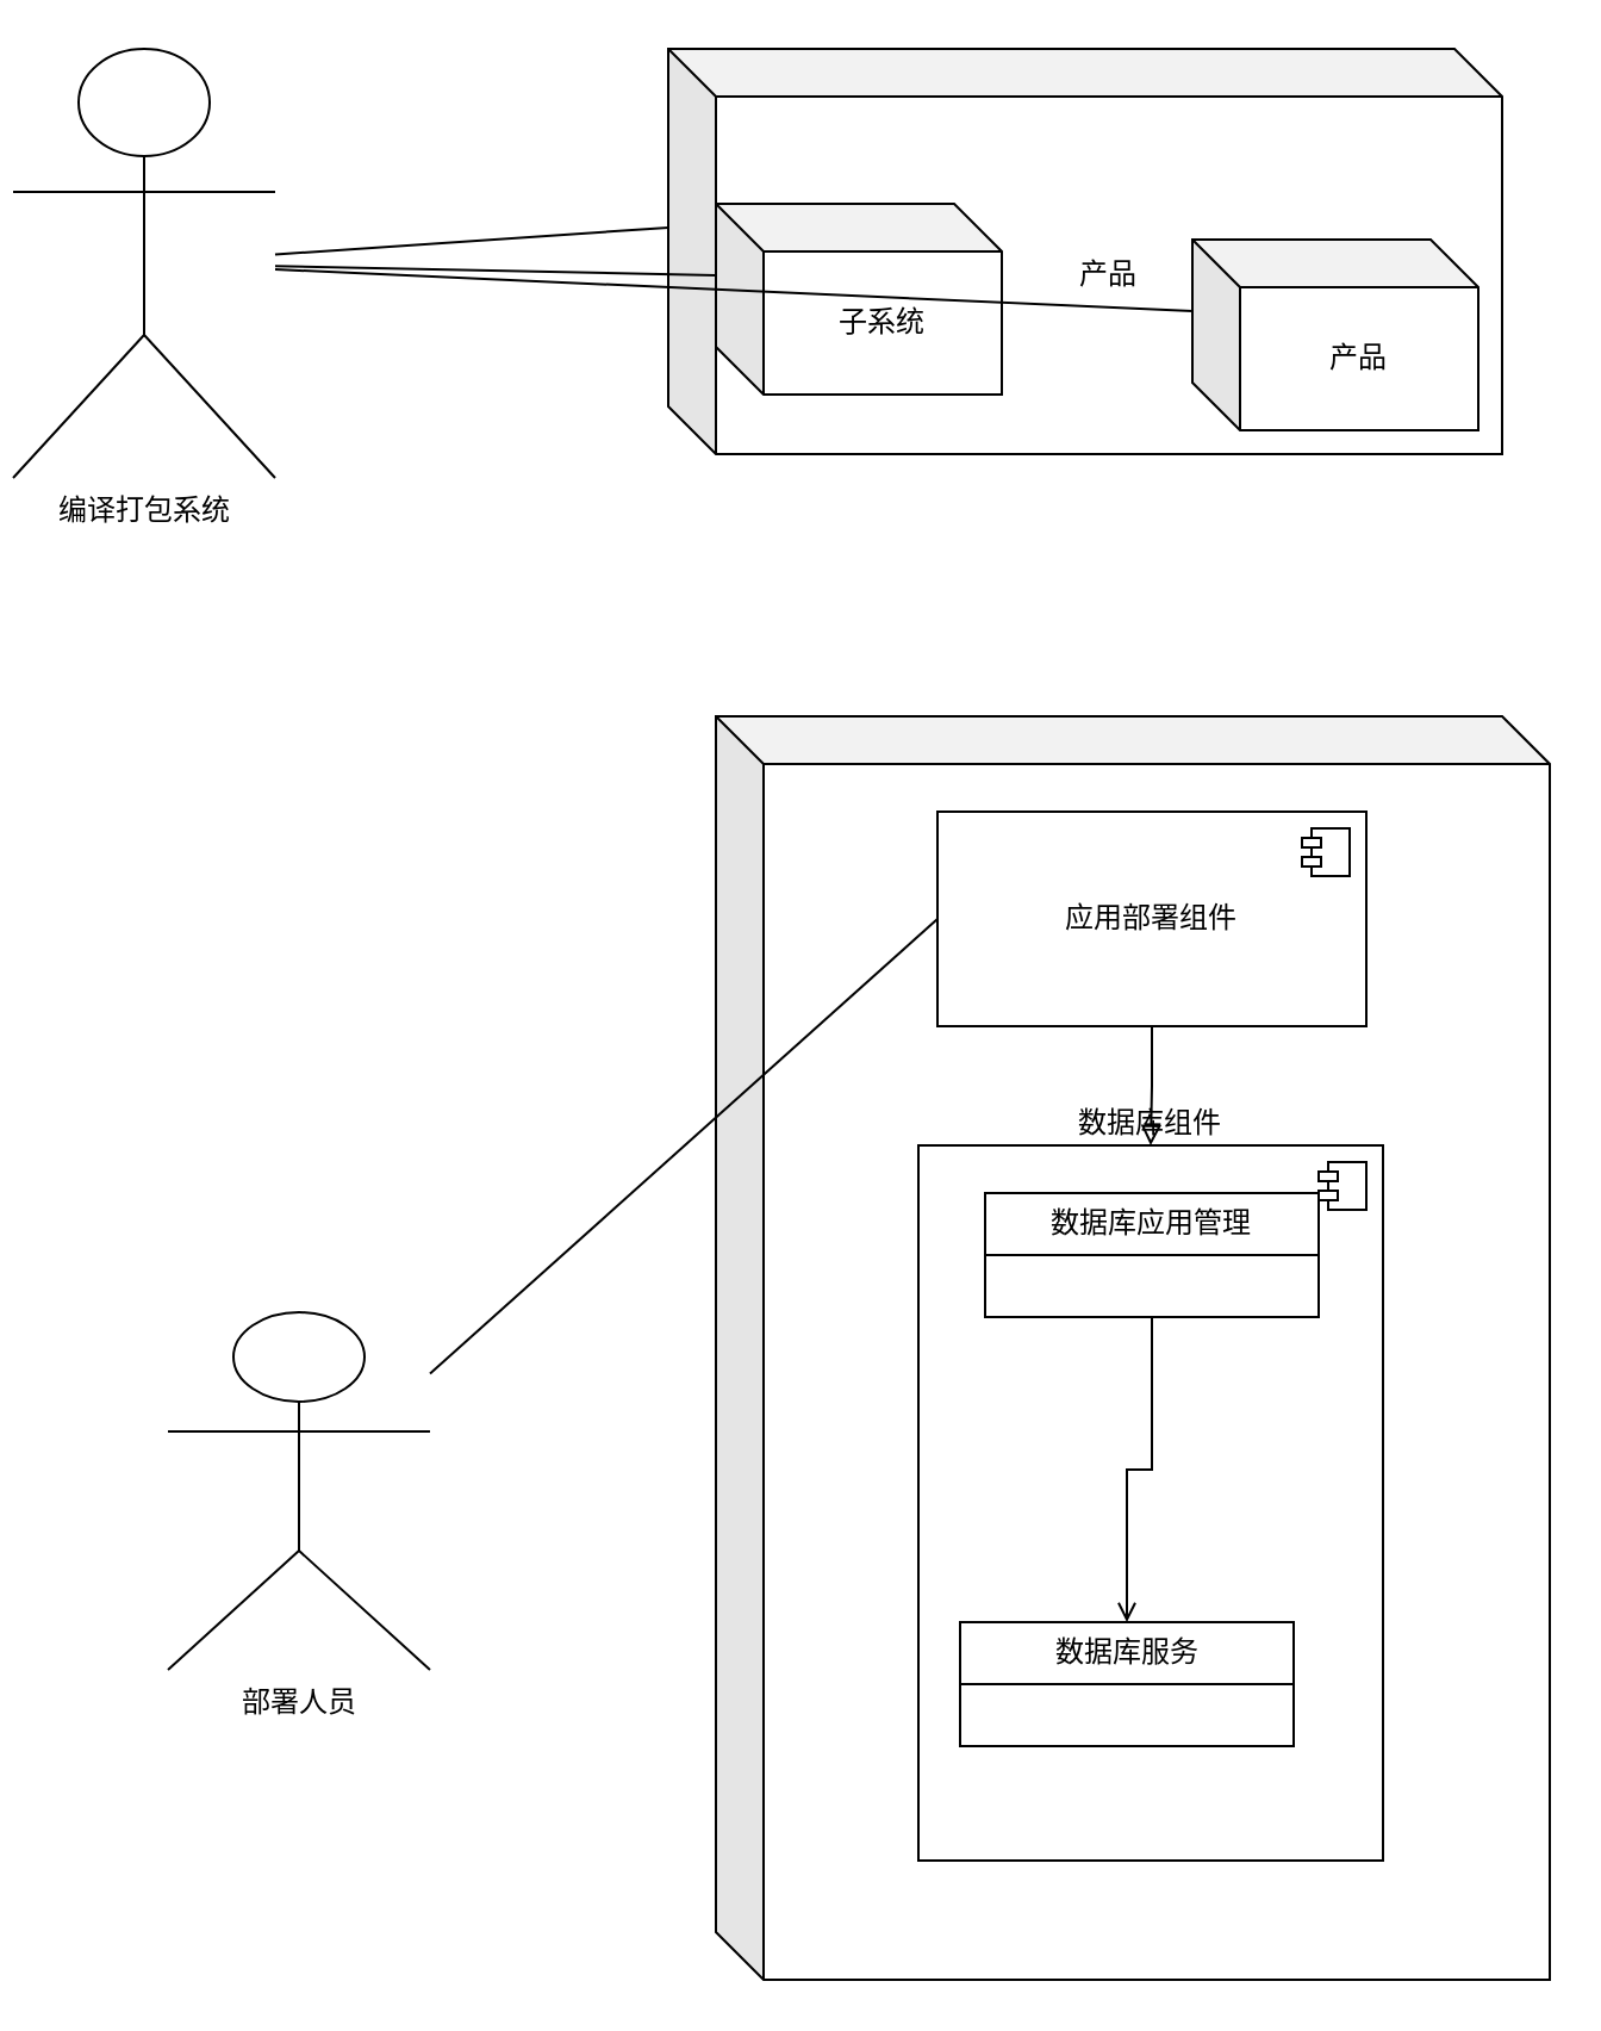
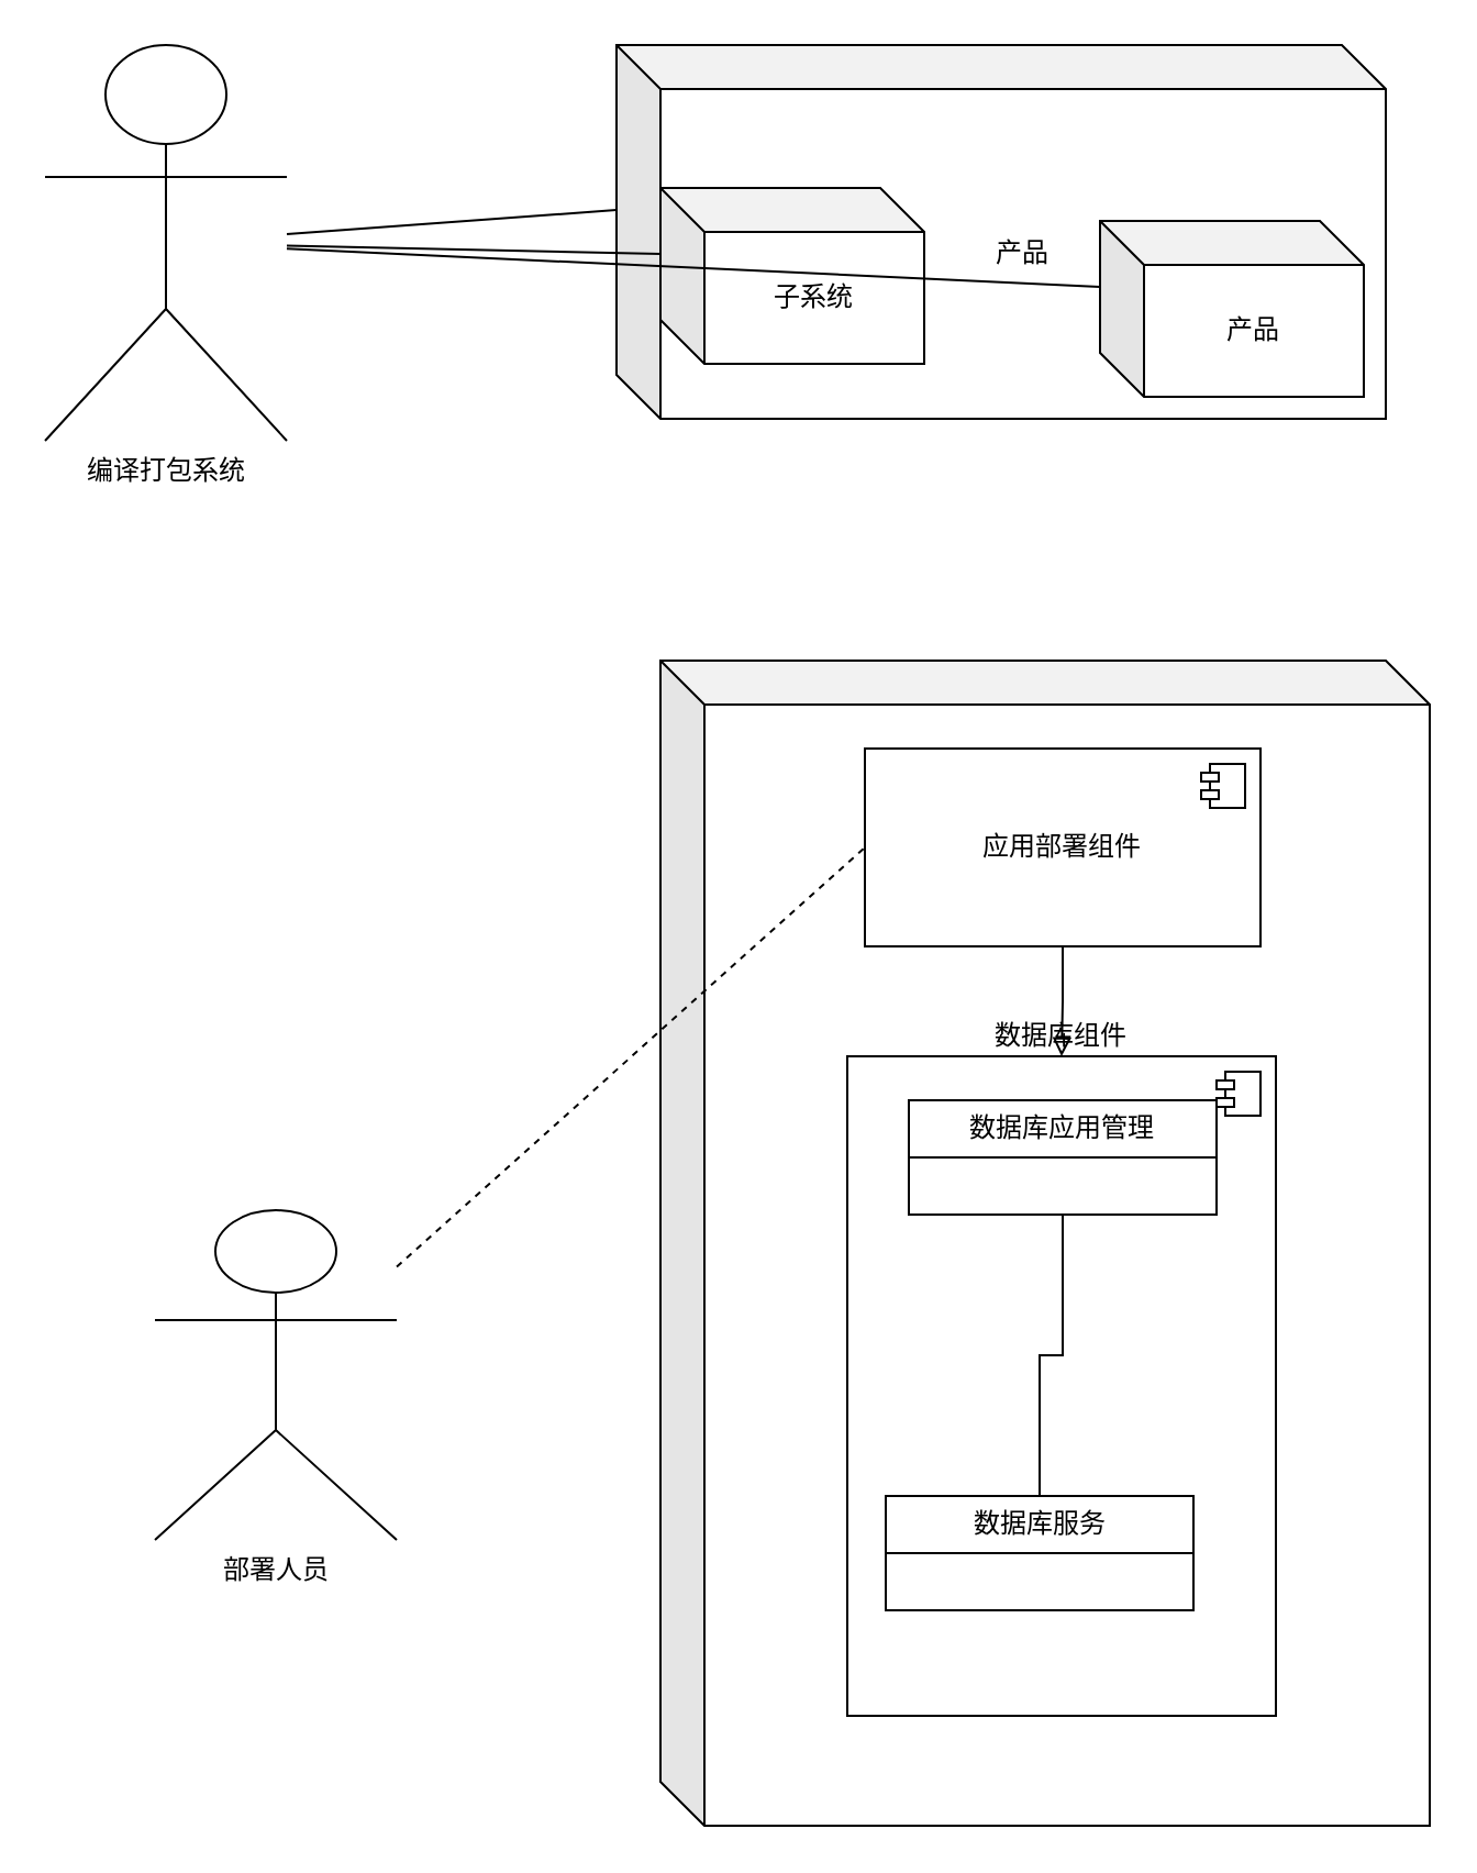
- <mxCell id="2" value="编译打包系统" style="shape=umlActor;verticalLabelPosition=bottom;verticalAlign=top;html=1;outlineConnect=0;" vertex="1" parent="1"><mxGeometry x="5" y="20" width="110" height="180" as="geometry" /></mxCell>
+ <mxCell id="2" value="编译打包系统" style="shape=umlActor;verticalLabelPosition=bottom;verticalAlign=top;html=1;outlineConnect=0;" vertex="1" parent="1"><mxGeometry x="20" y="20" width="110" height="180" as="geometry" /></mxCell>
- <mxCell id="16" style="rounded=0;orthogonalLoop=1;jettySize=auto;html=1;entryX=0;entryY=0.5;entryDx=0;entryDy=0;endArrow=none;endFill=0;" edge="1" parent="1" source="6" target="9"><mxGeometry relative="1" as="geometry" /></mxCell>
+ <mxCell id="16" style="rounded=0;orthogonalLoop=1;jettySize=auto;html=1;entryX=0;entryY=0.5;entryDx=0;entryDy=0;endArrow=none;endFill=0;dashed=1;" edge="1" parent="1" source="6" target="9"><mxGeometry relative="1" as="geometry" /></mxCell>
- <mxCell id="13" style="edgeStyle=orthogonalEdgeStyle;rounded=0;orthogonalLoop=1;jettySize=auto;html=1;endArrow=open;endFill=0;" edge="1" parent="1" source="14" target="15"><mxGeometry relative="1" as="geometry" /></mxCell>
+ <mxCell id="13" style="edgeStyle=orthogonalEdgeStyle;rounded=0;orthogonalLoop=1;jettySize=auto;html=1;endArrow=none;endFill=0;" edge="1" parent="1" source="14" target="15"><mxGeometry relative="1" as="geometry" /></mxCell>
